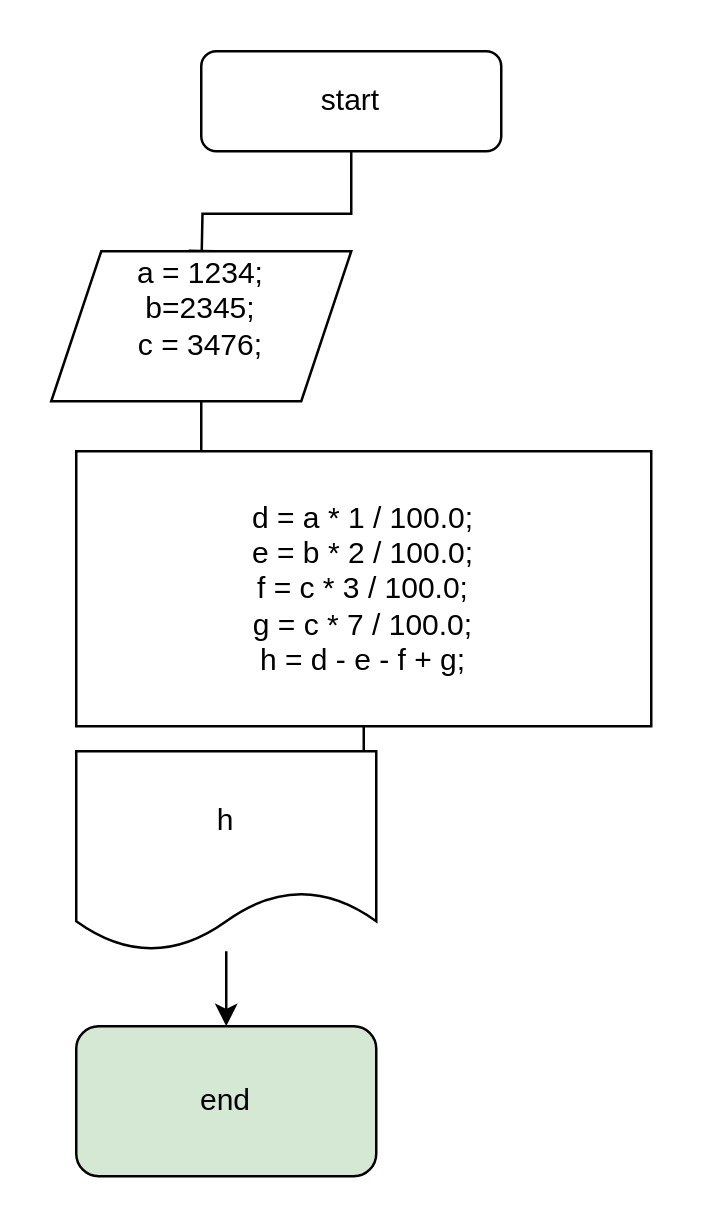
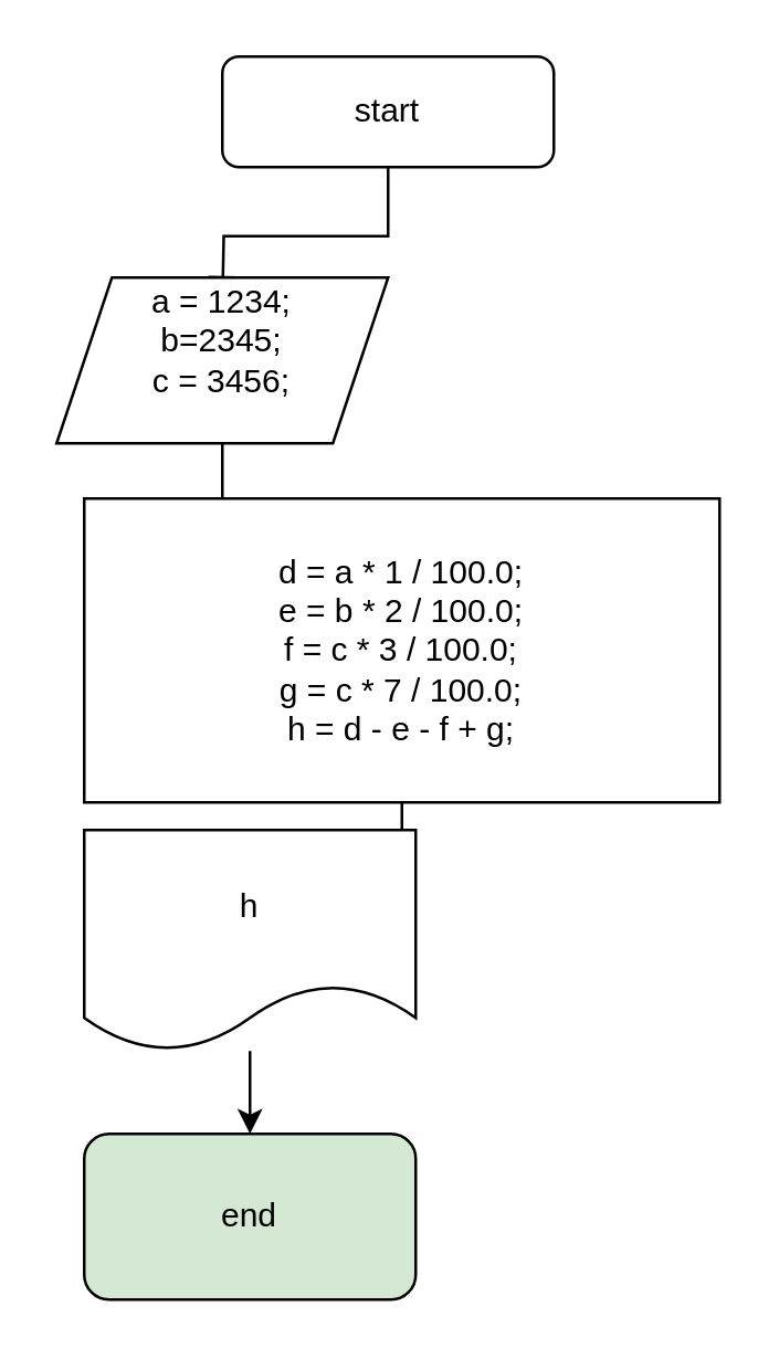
- <mxCell id="5" value="a = 1234;&lt;br&gt;b=2345;&lt;br&gt;c = 3476;&lt;br&gt;&lt;div&gt;&lt;br&gt;&lt;/div&gt;" style="shape=parallelogram;perimeter=parallelogramPerimeter;whiteSpace=wrap;html=1;fixedSize=1;" vertex="1" parent="1"><mxGeometry x="20" y="100" width="120" height="60" as="geometry" /></mxCell>
+ <mxCell id="5" value="a = 1234;&lt;br&gt;b=2345;&lt;br&gt;c = 3456;&lt;br&gt;&lt;div&gt;&lt;br&gt;&lt;/div&gt;" style="shape=parallelogram;perimeter=parallelogramPerimeter;whiteSpace=wrap;html=1;fixedSize=1;" vertex="1" parent="1"><mxGeometry x="20" y="100" width="120" height="60" as="geometry" /></mxCell>
